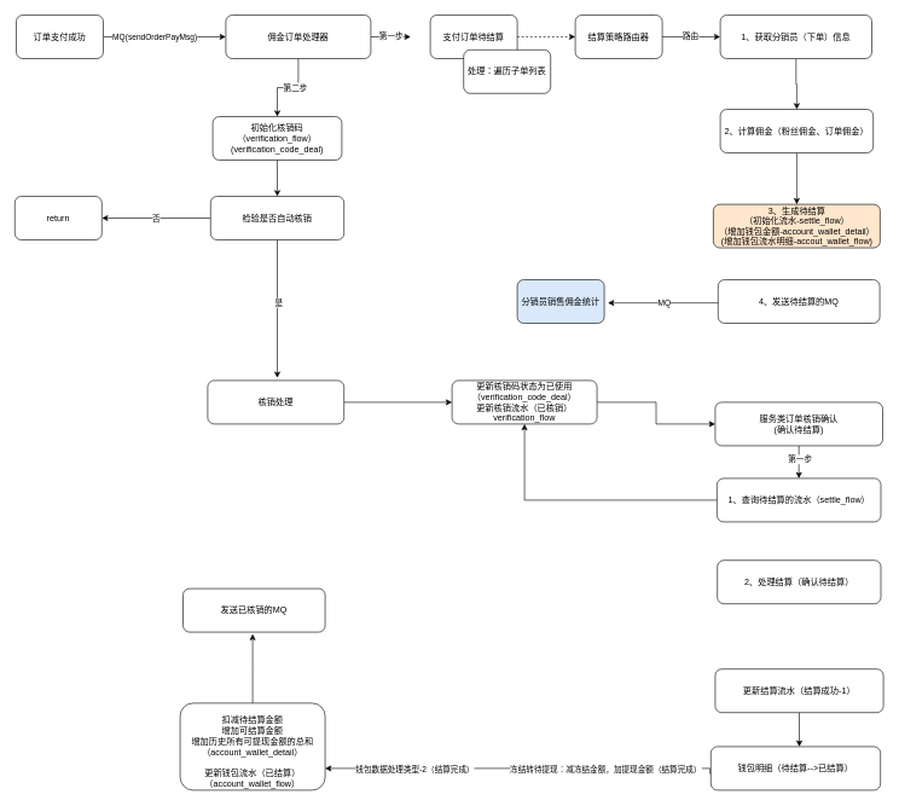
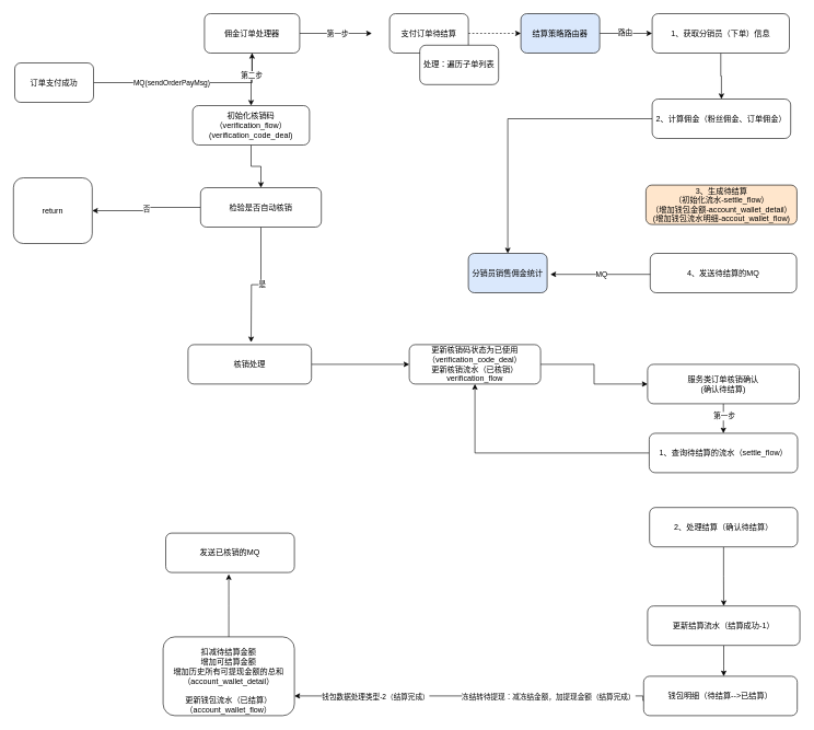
- <mxCell id="4" value="订单支付成功" style="rounded=1;whiteSpace=wrap;html=1;" parent="1" vertex="1"><mxGeometry x="22" y="20" width="120" height="60" as="geometry" /></mxCell>
+ <mxCell id="4" value="订单支付成功" style="rounded=1;whiteSpace=wrap;html=1;" parent="1" vertex="1"><mxGeometry x="22" y="95" width="120" height="60" as="geometry" /></mxCell>
- <mxCell id="9" value="佣金订单处理器" style="whiteSpace=wrap;html=1;rounded=1;shadow=0;" parent="1" vertex="1"><mxGeometry x="311" y="20" width="200" height="60" as="geometry" /></mxCell>
+ <mxCell id="9" value="佣金订单处理器" style="whiteSpace=wrap;html=1;rounded=1;shadow=0;" parent="1" vertex="1"><mxGeometry x="311" y="20" width="145" height="60" as="geometry" /></mxCell>
- <mxCell id="15" value="结算策略路由器" style="whiteSpace=wrap;html=1;rounded=1;" parent="1" vertex="1"><mxGeometry x="793" y="20" width="120" height="60" as="geometry" /></mxCell>
+ <mxCell id="15" value="结算策略路由器" style="whiteSpace=wrap;html=1;rounded=1;fillColor=#dae8fc;" parent="1" vertex="1"><mxGeometry x="793" y="20" width="120" height="60" as="geometry" /></mxCell>
- <mxCell id="18" value="" style="edgeStyle=orthogonalEdgeStyle;rounded=0;orthogonalLoop=1;jettySize=auto;html=1;" parent="1" source="19" target="20" edge="1"><mxGeometry relative="1" as="geometry" /></mxCell>
+ <mxCell id="18" value="" style="edgeStyle=orthogonalEdgeStyle;rounded=0;orthogonalLoop=1;jettySize=auto;html=1;" parent="1" source="19" target="23" edge="1"><mxGeometry relative="1" as="geometry" /></mxCell>
- <mxCell id="30" value="return" style="whiteSpace=wrap;html=1;rounded=1;" parent="1" vertex="1"><mxGeometry x="20" y="270" width="120" height="60" as="geometry" /></mxCell>
+ <mxCell id="30" value="return" style="whiteSpace=wrap;html=1;rounded=1;" parent="1" vertex="1"><mxGeometry x="20" y="270" width="120" height="100" as="geometry" /></mxCell>
- <mxCell id="29" value="检验是否自动核销" style="whiteSpace=wrap;html=1;rounded=1;" parent="1" vertex="1"><mxGeometry x="290" y="270" width="184" height="60" as="geometry" /></mxCell>
+ <mxCell id="29" value="检验是否自动核销" style="whiteSpace=wrap;html=1;rounded=1;" parent="1" vertex="1"><mxGeometry x="305" y="285" width="184" height="60" as="geometry" /></mxCell>
+ <mxCell id="40" value="" style="edgeStyle=orthogonalEdgeStyle;rounded=0;orthogonalLoop=1;jettySize=auto;html=1;" parent="1" source="41" target="43" edge="1"><mxGeometry relative="1" as="geometry" /></mxCell>
